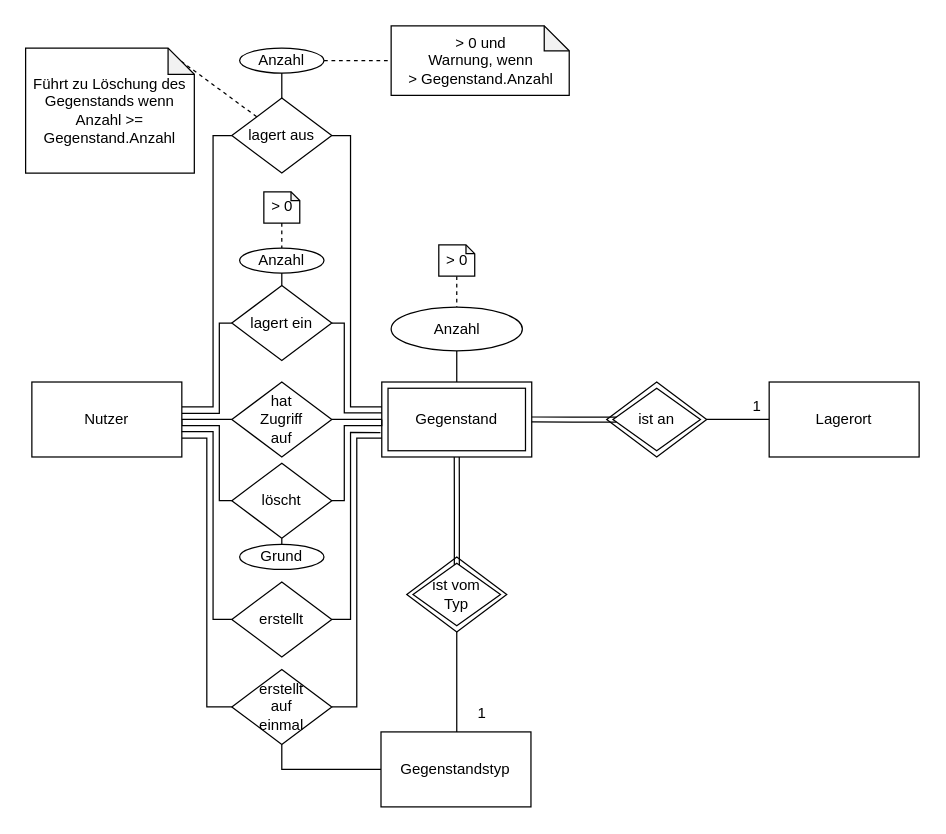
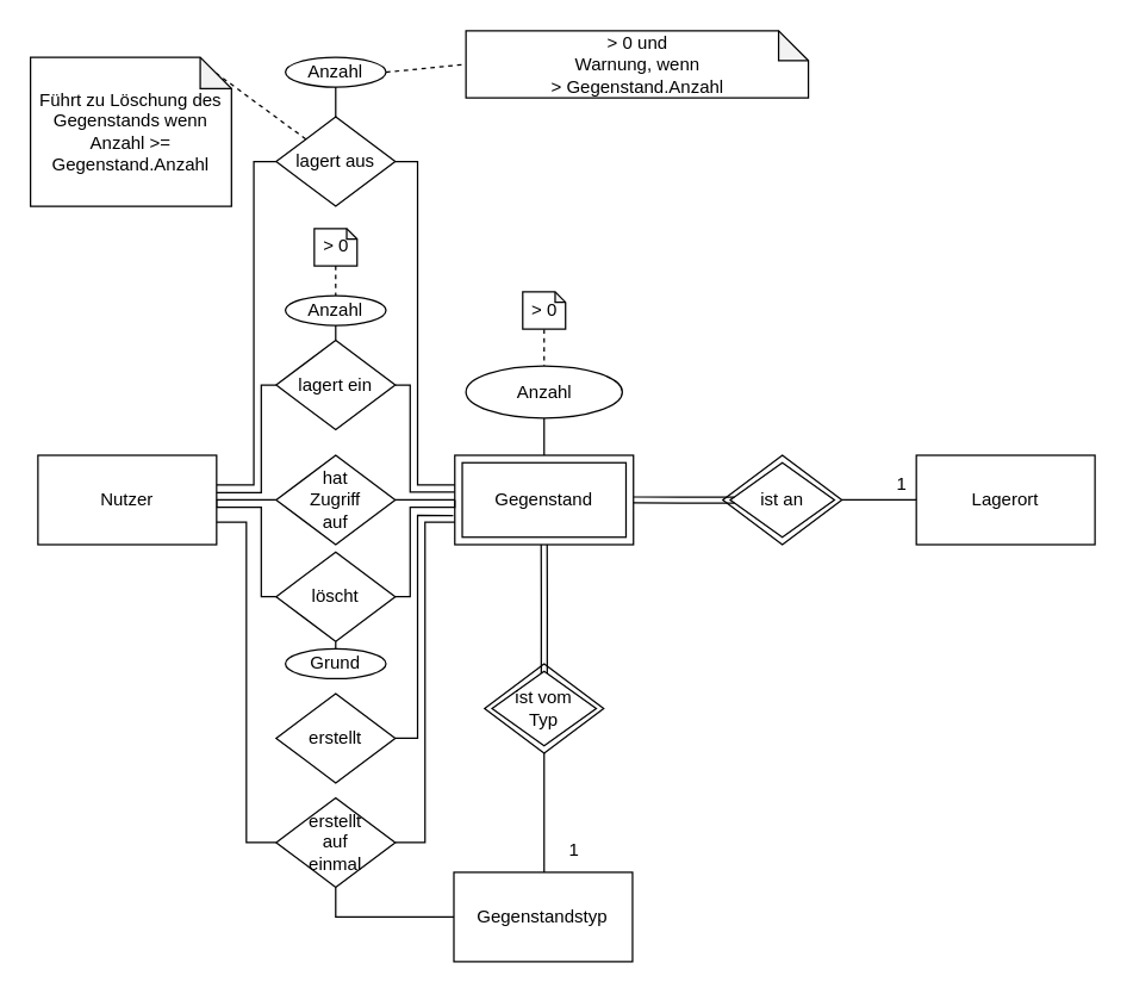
- <mxCell id="46" value="&amp;gt; 0 und&lt;br&gt;Warnung, wenn &lt;br&gt;&amp;gt; Gegenstand.Anzahl" style="shape=note;whiteSpace=wrap;html=1;backgroundOutline=1;darkOpacity=0.05;size=20;" vertex="1" parent="1"><mxGeometry x="312.5" y="20" width="142.5" height="55.62" as="geometry" /></mxCell>
+ <mxCell id="46" value="&amp;gt; 0 und&lt;br&gt;Warnung, wenn &lt;br&gt;&amp;gt; Gegenstand.Anzahl" style="shape=note;whiteSpace=wrap;html=1;backgroundOutline=1;darkOpacity=0.05;size=20;" vertex="1" parent="1"><mxGeometry x="312.5" y="20" width="230" height="45" as="geometry" /></mxCell>
- <mxCell id="8" style="edgeStyle=orthogonalEdgeStyle;rounded=0;orthogonalLoop=1;jettySize=auto;html=1;exitX=0;exitY=0.5;exitDx=0;exitDy=0;entryX=0.999;entryY=0.661;entryDx=0;entryDy=0;entryPerimeter=0;endArrow=none;endFill=0;" edge="1" parent="1" source="9" target="6"><mxGeometry relative="1" as="geometry"><Array as="points"><mxPoint x="170" y="495" /><mxPoint x="170" y="345" /></Array></mxGeometry></mxCell>
